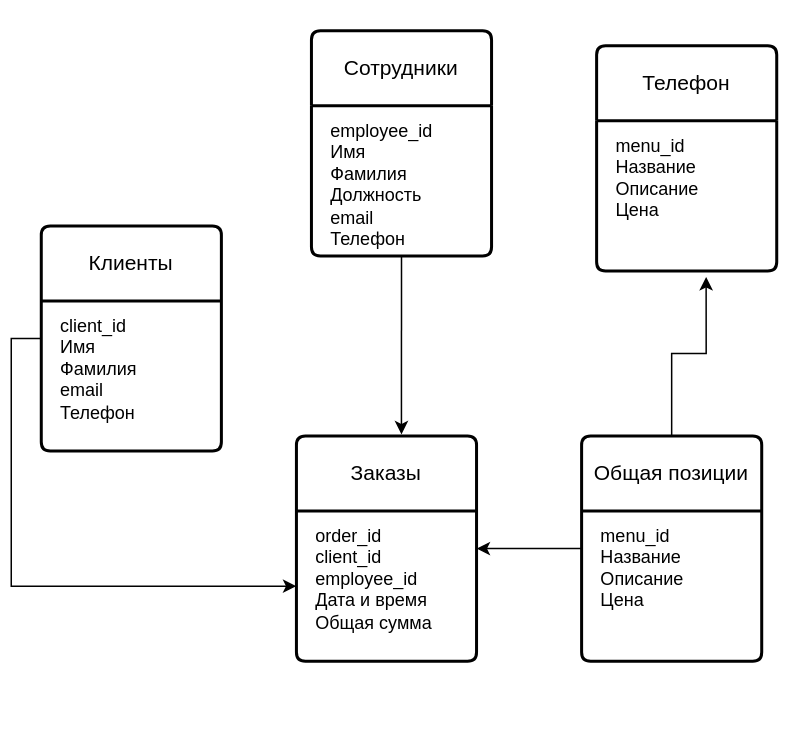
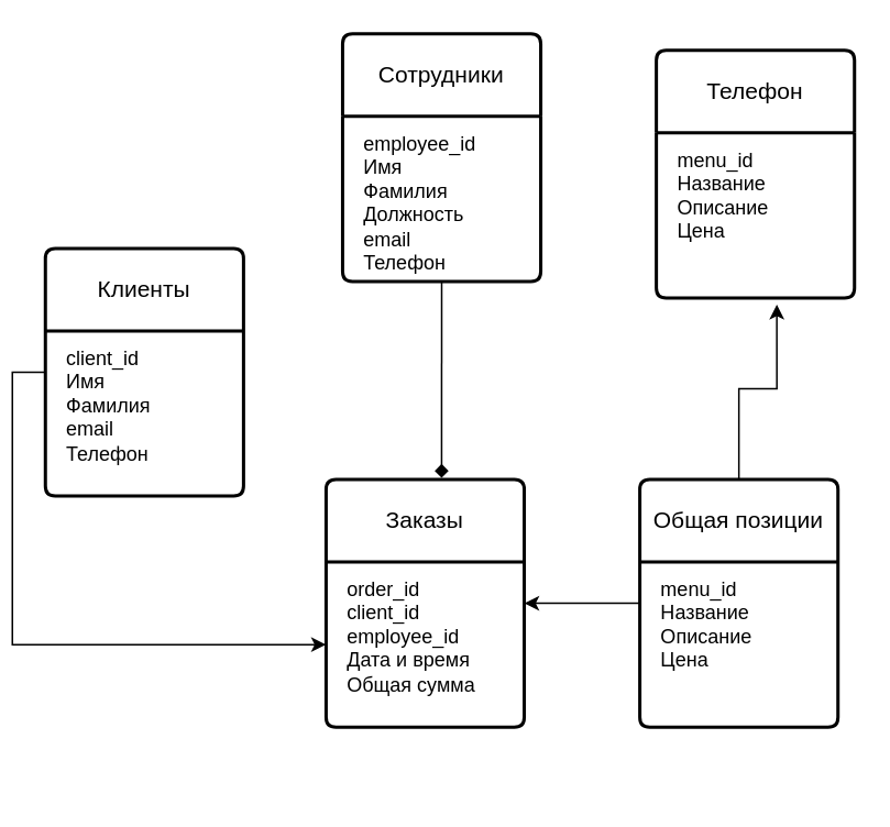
- <mxCell id="13" style="edgeStyle=orthogonalEdgeStyle;rounded=0;orthogonalLoop=1;jettySize=auto;html=1;exitX=0.5;exitY=1;exitDx=0;exitDy=0;entryX=0.583;entryY=-0.007;entryDx=0;entryDy=0;entryPerimeter=0;" parent="1" source="6" target="7" edge="1"><mxGeometry relative="1" as="geometry" /></mxCell>
+ <mxCell id="13" style="edgeStyle=orthogonalEdgeStyle;rounded=0;orthogonalLoop=1;jettySize=auto;html=1;exitX=0.5;exitY=1;exitDx=0;exitDy=0;entryX=0.583;entryY=-0.007;entryDx=0;entryDy=0;entryPerimeter=0;endArrow=diamond;" parent="1" source="6" target="7" edge="1"><mxGeometry relative="1" as="geometry" /></mxCell>
